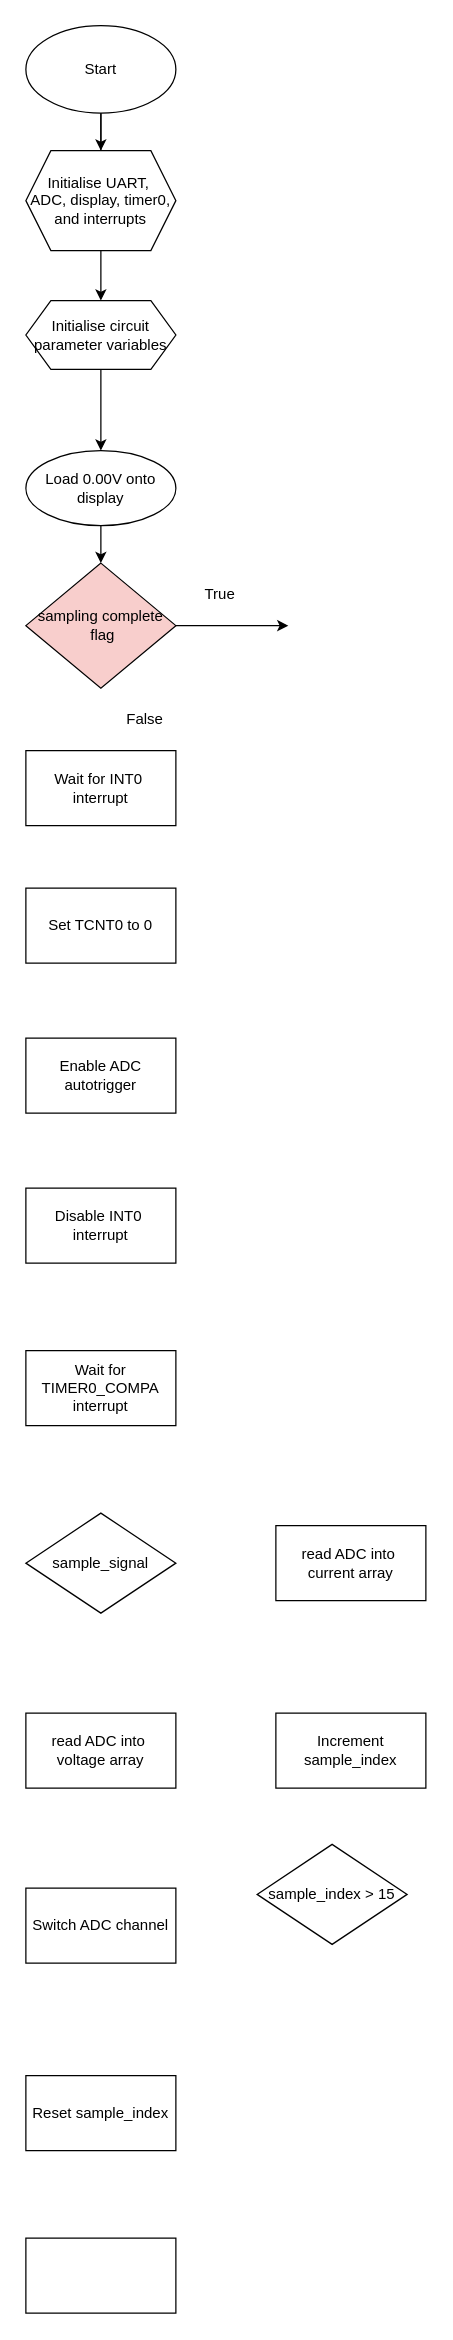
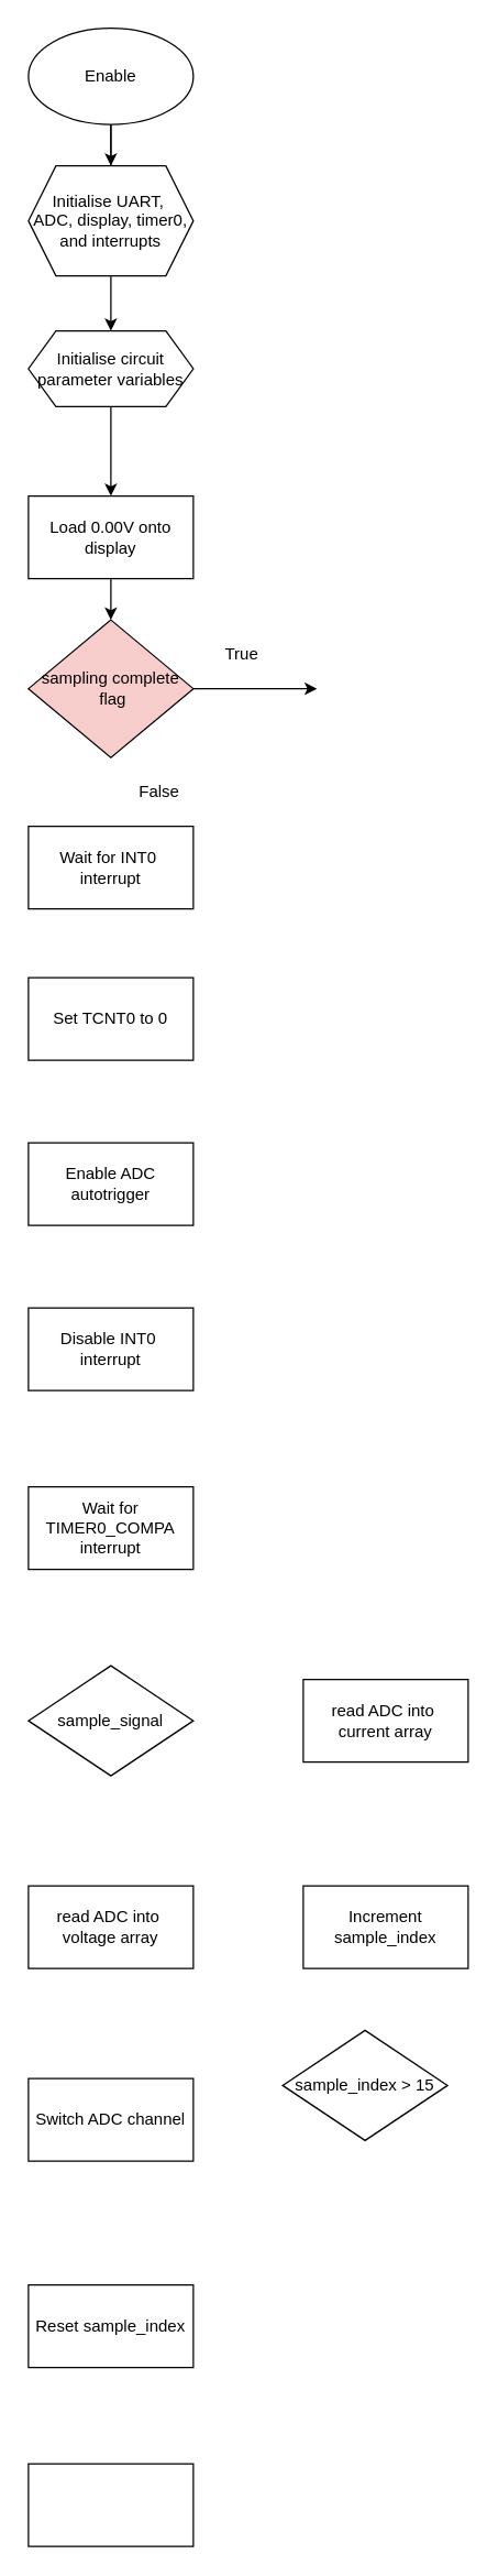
- <mxCell id="2" value="Start" style="ellipse;whiteSpace=wrap;html=1;" parent="1" vertex="1"><mxGeometry x="20" y="20" width="120" height="70" as="geometry" /></mxCell>
+ <mxCell id="2" value="Enable" style="ellipse;whiteSpace=wrap;html=1;" parent="1" vertex="1"><mxGeometry x="20" y="20" width="120" height="70" as="geometry" /></mxCell>
- <mxCell id="6" value="Load 0.00V onto display" style="ellipse;whiteSpace=wrap;html=1;" parent="1" vertex="1"><mxGeometry x="20" y="360" width="120" height="60" as="geometry" /></mxCell>
+ <mxCell id="6" value="Load 0.00V onto display" style="rounded=0;whiteSpace=wrap;html=1;" parent="1" vertex="1"><mxGeometry x="20" y="360" width="120" height="60" as="geometry" /></mxCell>
